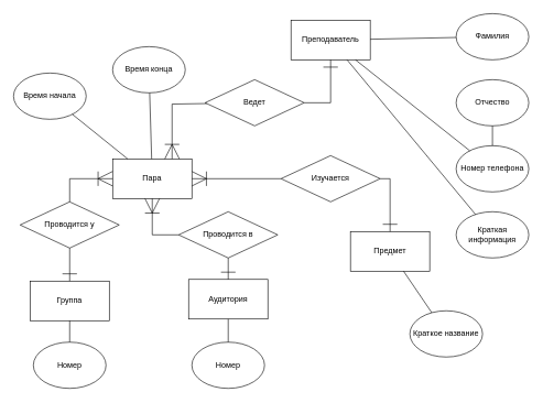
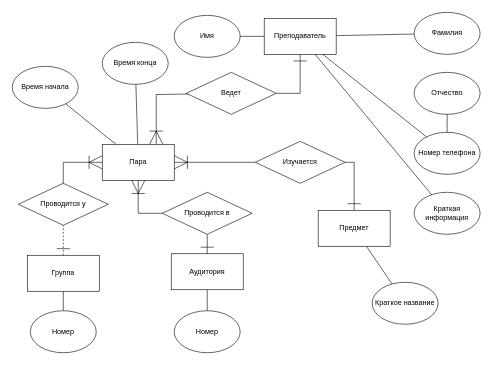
+ <mxCell id="8" value="Имя" style="ellipse;whiteSpace=wrap;html=1;" vertex="1" parent="1"><mxGeometry x="290" y="25" width="110" height="70" as="geometry" /></mxCell>
+ <mxCell id="13" value="" style="endArrow=none;html=1;" edge="1" parent="1" source="7" target="8"><mxGeometry width="50" height="50" relative="1" as="geometry"><mxPoint x="380" y="290" as="sourcePoint" /><mxPoint x="430" y="240" as="targetPoint" /></mxGeometry></mxCell>
- <mxCell id="37" value="" style="endArrow=none;html=1;rounded=0;startArrow=ERone;startFill=0;startSize=20;exitX=0.5;exitY=0;exitDx=0;exitDy=0;entryX=0.5;entryY=1;entryDx=0;entryDy=0;" edge="1" parent="1" source="19" target="20"><mxGeometry width="50" height="50" relative="1" as="geometry"><mxPoint x="355" y="500" as="sourcePoint" /><mxPoint x="355" y="295" as="targetPoint" /><Array as="points" /></mxGeometry></mxCell>
+ <mxCell id="37" value="" style="endArrow=none;html=1;rounded=0;startArrow=ERone;startFill=0;startSize=20;exitX=0.5;exitY=0;exitDx=0;exitDy=0;entryX=0.5;entryY=1;entryDx=0;entryDy=0;dashed=1;" edge="1" parent="1" source="19" target="20"><mxGeometry width="50" height="50" relative="1" as="geometry"><mxPoint x="355" y="500" as="sourcePoint" /><mxPoint x="355" y="295" as="targetPoint" /><Array as="points" /></mxGeometry></mxCell>
